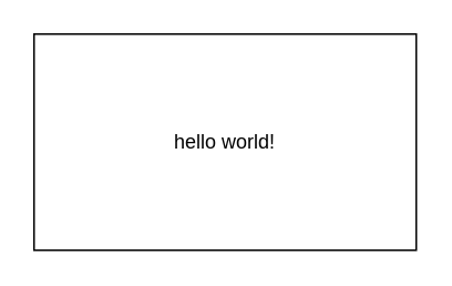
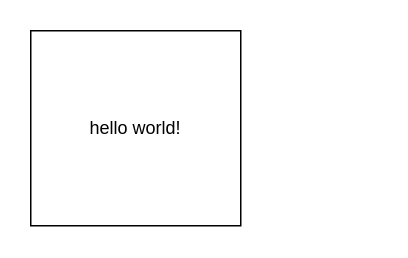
- <mxCell id="2" value="hello world!" style="rounded=0;whiteSpace=wrap;html=1;" vertex="1" parent="1"><mxGeometry x="20" y="20" width="230" height="130" as="geometry" /></mxCell>
+ <mxCell id="2" value="hello world!" style="rounded=0;whiteSpace=wrap;html=1;" vertex="1" parent="1"><mxGeometry x="20" y="20" width="140" height="130" as="geometry" /></mxCell>
